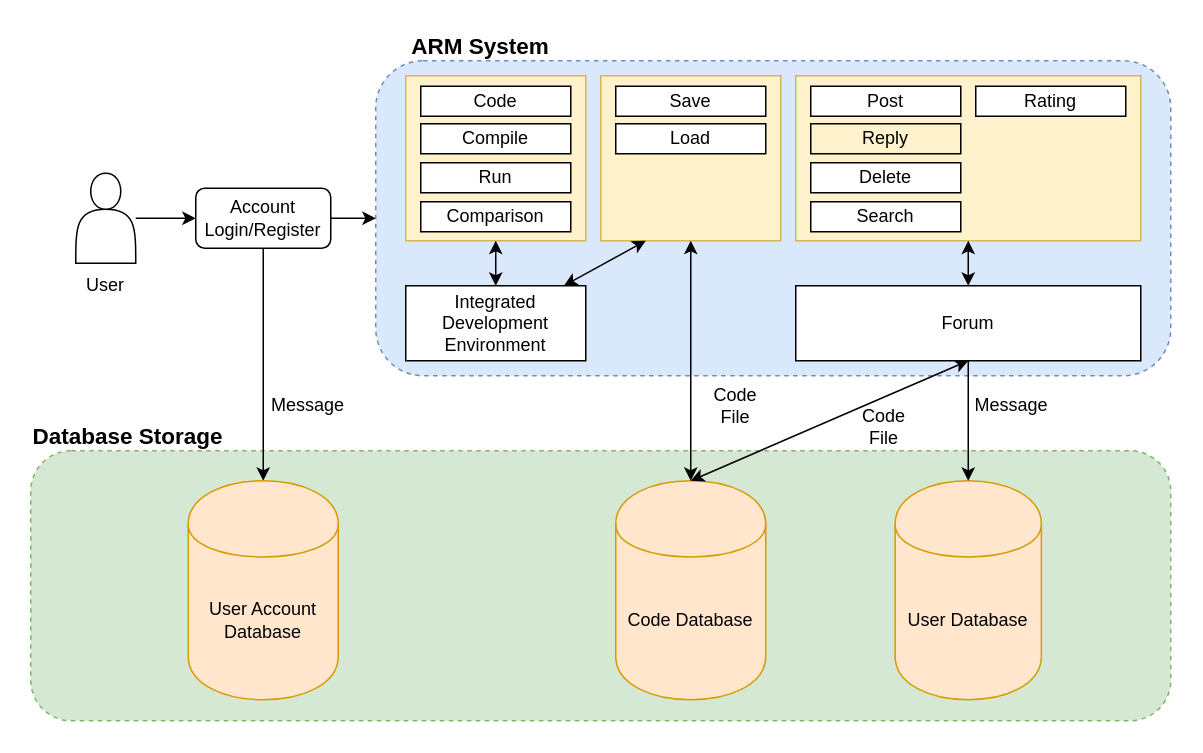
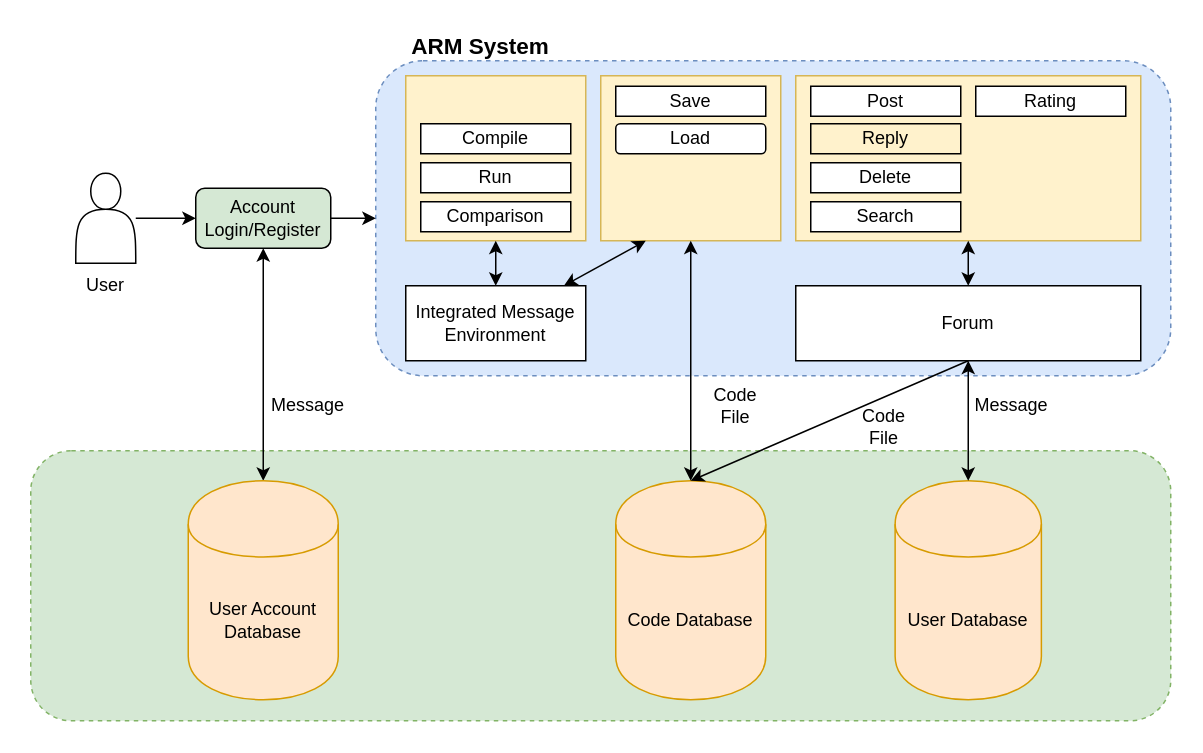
- <mxCell id="11" value="Code" style="rounded=0;whiteSpace=wrap;html=1;" parent="1" vertex="1"><mxGeometry x="280" y="57" width="100" height="20" as="geometry" /></mxCell>
- <mxCell id="17" value="Load" style="rounded=0;whiteSpace=wrap;html=1;" parent="1" vertex="1"><mxGeometry x="410" y="82" width="100" height="20" as="geometry" /></mxCell>
+ <mxCell id="17" value="Load" style="whiteSpace=wrap;html=1;rounded=1;" parent="1" vertex="1"><mxGeometry x="410" y="82" width="100" height="20" as="geometry" /></mxCell>
- <mxCell id="8" value="Account Login/Register" style="rounded=1;whiteSpace=wrap;html=1;" parent="1" vertex="1"><mxGeometry x="130" y="125" width="90" height="40" as="geometry" /></mxCell>
+ <mxCell id="8" value="Account Login/Register" style="rounded=1;whiteSpace=wrap;html=1;fillColor=#d5e8d4;" parent="1" vertex="1"><mxGeometry x="130" y="125" width="90" height="40" as="geometry" /></mxCell>
- <mxCell id="18" value="" style="endArrow=none;startArrow=classic;html=1;entryX=0.5;entryY=1;entryDx=0;entryDy=0;exitX=0.5;exitY=0;exitDx=0;exitDy=0;" parent="1" source="28" target="8" edge="1"><mxGeometry width="50" height="50" relative="1" as="geometry"><mxPoint x="80" y="299" as="sourcePoint" /><mxPoint x="100" y="230" as="targetPoint" /></mxGeometry></mxCell>
+ <mxCell id="18" value="" style="endArrow=classic;startArrow=classic;html=1;entryX=0.5;entryY=1;entryDx=0;entryDy=0;exitX=0.5;exitY=0;exitDx=0;exitDy=0;" parent="1" source="28" target="8" edge="1"><mxGeometry width="50" height="50" relative="1" as="geometry"><mxPoint x="80" y="299" as="sourcePoint" /><mxPoint x="100" y="230" as="targetPoint" /></mxGeometry></mxCell>
- <mxCell id="9" value="Integrated Development Environment" style="rounded=0;whiteSpace=wrap;html=1;" parent="1" vertex="1"><mxGeometry x="270" y="190" width="120" height="50" as="geometry" /></mxCell>
+ <mxCell id="9" value="Integrated Message Environment" style="rounded=0;whiteSpace=wrap;html=1;" parent="1" vertex="1"><mxGeometry x="270" y="190" width="120" height="50" as="geometry" /></mxCell>
- <mxCell id="39" value="" style="endArrow=classic;startArrow=classic;html=1;entryX=0.5;entryY=1;entryDx=0;entryDy=0;exitX=0.5;exitY=0;exitDx=0;exitDy=0;" parent="1" source="29" target="19" edge="1"><mxGeometry width="50" height="50" relative="1" as="geometry"><mxPoint x="510" y="320" as="sourcePoint" /><mxPoint x="560" y="270" as="targetPoint" /></mxGeometry></mxCell>
+ <mxCell id="39" value="" style="endArrow=none;startArrow=classic;html=1;entryX=0.5;entryY=1;entryDx=0;entryDy=0;exitX=0.5;exitY=0;exitDx=0;exitDy=0;" parent="1" source="29" target="19" edge="1"><mxGeometry width="50" height="50" relative="1" as="geometry"><mxPoint x="510" y="320" as="sourcePoint" /><mxPoint x="560" y="270" as="targetPoint" /></mxGeometry></mxCell>
- <mxCell id="32" value="" style="endArrow=none;startArrow=classic;html=1;entryX=0.5;entryY=1;entryDx=0;entryDy=0;exitX=0.5;exitY=0;exitDx=0;exitDy=0;" parent="1" source="31" target="19" edge="1"><mxGeometry width="50" height="50" relative="1" as="geometry"><mxPoint x="620" y="310" as="sourcePoint" /><mxPoint x="670" y="260" as="targetPoint" /></mxGeometry></mxCell>
+ <mxCell id="32" value="" style="endArrow=classic;startArrow=classic;html=1;entryX=0.5;entryY=1;entryDx=0;entryDy=0;exitX=0.5;exitY=0;exitDx=0;exitDy=0;" parent="1" source="31" target="19" edge="1"><mxGeometry width="50" height="50" relative="1" as="geometry"><mxPoint x="620" y="310" as="sourcePoint" /><mxPoint x="670" y="260" as="targetPoint" /></mxGeometry></mxCell>
- <mxCell id="38" value="&lt;b&gt;&lt;font style=&quot;font-size: 15px&quot;&gt;Database Storage&lt;/font&gt;&lt;/b&gt;" style="text;html=1;strokeColor=none;fillColor=none;align=center;verticalAlign=middle;whiteSpace=wrap;rounded=0;" parent="1" vertex="1"><mxGeometry x="20" y="280" width="130" height="20" as="geometry" /></mxCell>
